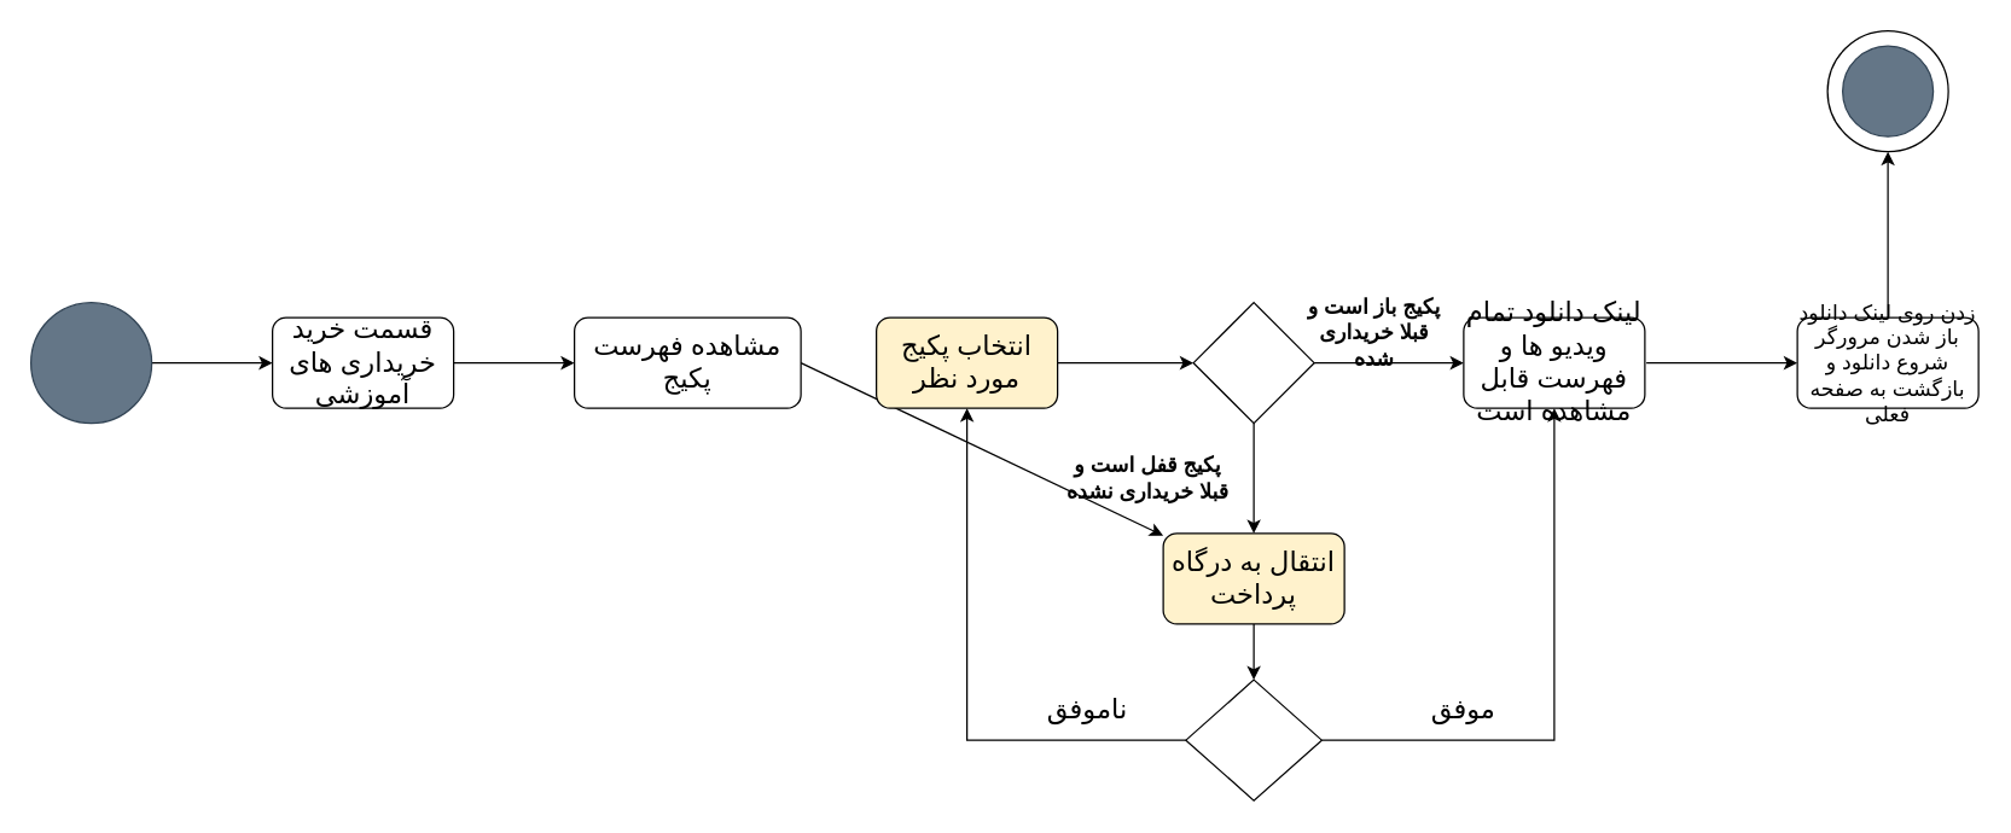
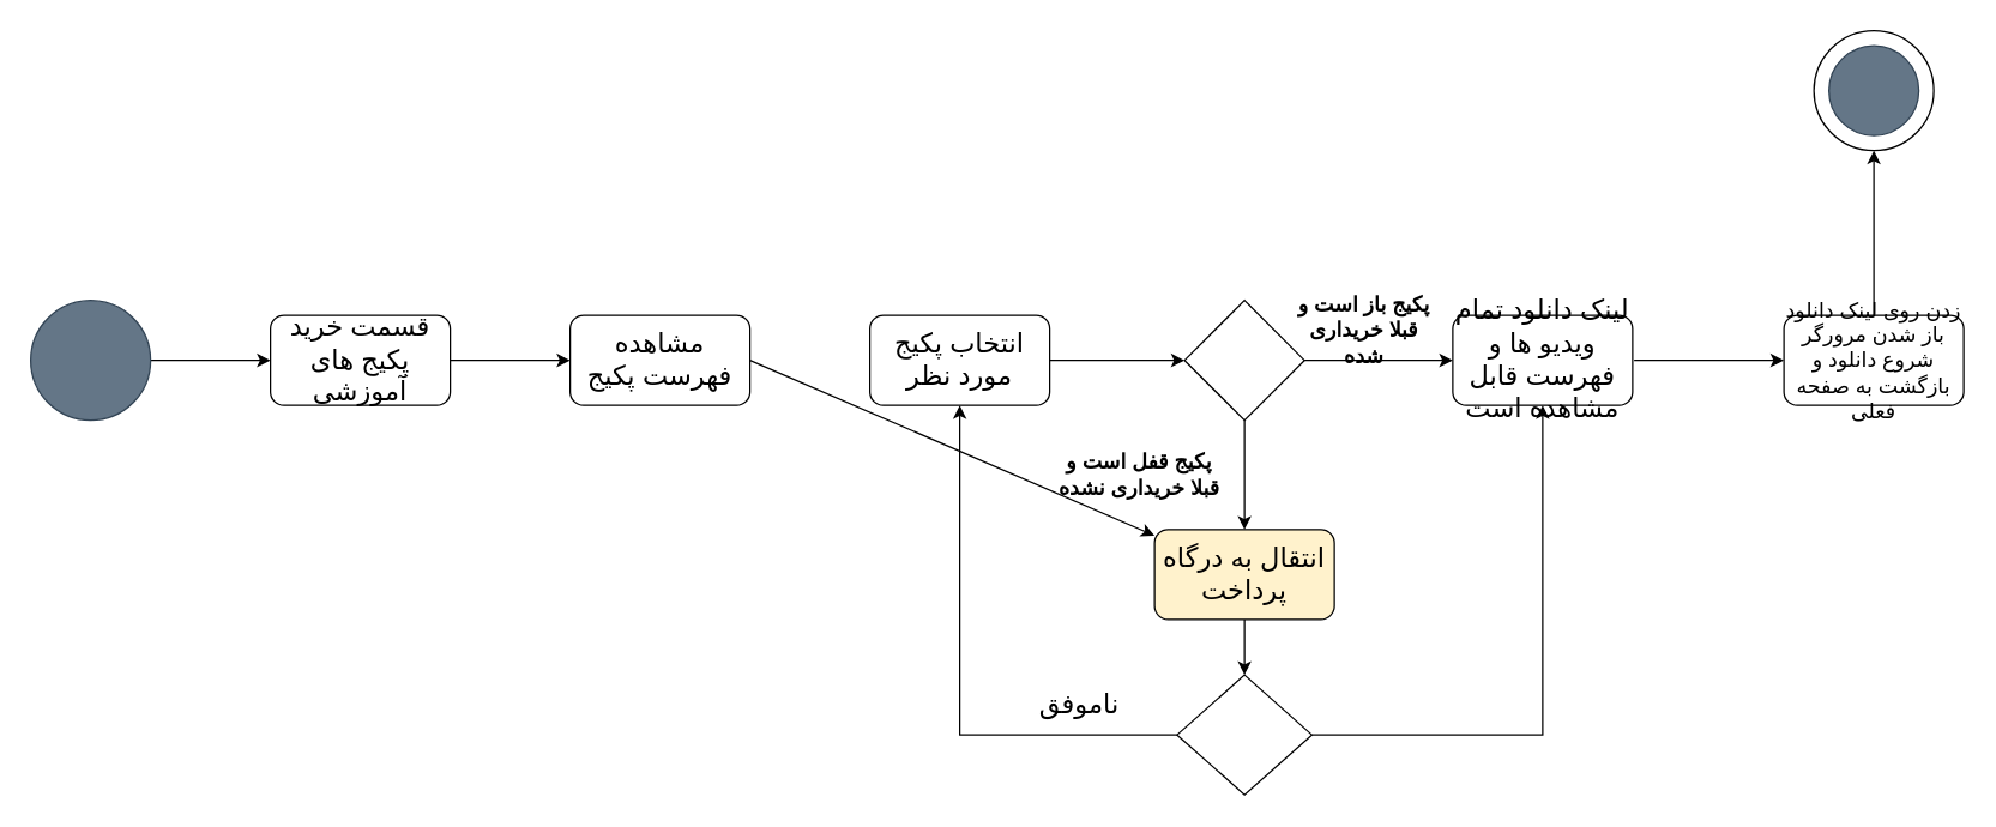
- <mxCell id="2" value="&lt;font style=&quot;font-size: 18px&quot;&gt;قسمت خرید خریداری های آموزشی&lt;/font&gt;" style="rounded=1;whiteSpace=wrap;html=1;" parent="1" vertex="1"><mxGeometry x="180" y="210" width="120" height="60" as="geometry" /></mxCell>
+ <mxCell id="2" value="&lt;font style=&quot;font-size: 18px&quot;&gt;قسمت خرید پکیج های آموزشی&lt;/font&gt;" style="rounded=1;whiteSpace=wrap;html=1;" parent="1" vertex="1"><mxGeometry x="180" y="210" width="120" height="60" as="geometry" /></mxCell>
- <mxCell id="3" value="&lt;font style=&quot;font-size: 18px&quot;&gt;مشاهده فهرست پکیج&lt;/font&gt;" style="rounded=1;whiteSpace=wrap;html=1;" parent="1" vertex="1"><mxGeometry x="380" y="210" width="150" height="60" as="geometry" /></mxCell>
+ <mxCell id="3" value="&lt;font style=&quot;font-size: 18px&quot;&gt;مشاهده فهرست پکیج&lt;/font&gt;" style="rounded=1;whiteSpace=wrap;html=1;" parent="1" vertex="1"><mxGeometry x="380" y="210" width="120" height="60" as="geometry" /></mxCell>
- <mxCell id="8" value="&lt;font style=&quot;font-size: 18px&quot;&gt;انتخاب پکیج مورد نظر&lt;/font&gt;" style="rounded=1;whiteSpace=wrap;html=1;fillColor=#fff2cc;" parent="1" vertex="1"><mxGeometry x="580" y="210" width="120" height="60" as="geometry" /></mxCell>
+ <mxCell id="8" value="&lt;font style=&quot;font-size: 18px&quot;&gt;انتخاب پکیج مورد نظر&lt;/font&gt;" style="rounded=1;whiteSpace=wrap;html=1;" parent="1" vertex="1"><mxGeometry x="580" y="210" width="120" height="60" as="geometry" /></mxCell>
- <mxCell id="26" value="&lt;font style=&quot;font-size: 18px&quot;&gt;موفق&lt;/font&gt;" style="text;html=1;strokeColor=none;fillColor=none;align=center;verticalAlign=middle;whiteSpace=wrap;rounded=0;" vertex="1" parent="1"><mxGeometry x="949" y="460" width="40" height="20" as="geometry" /></mxCell>
